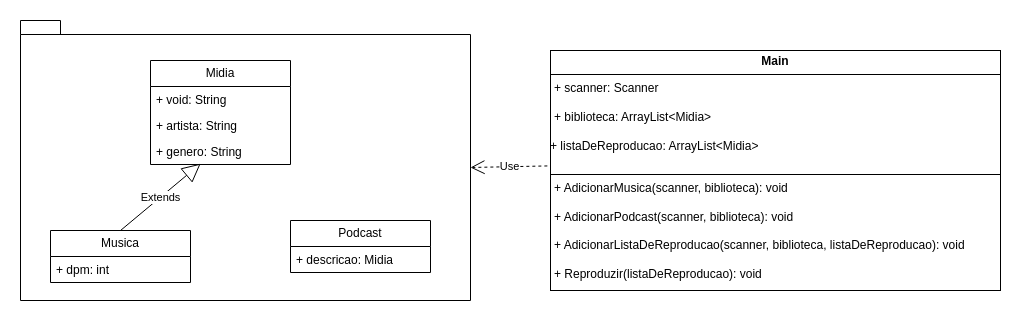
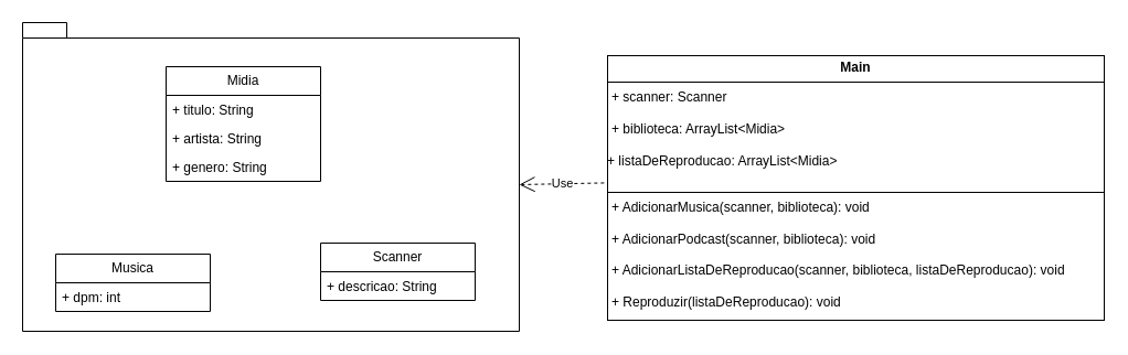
- <mxCell id="4" value="+ void: String" style="text;strokeColor=none;fillColor=none;align=left;verticalAlign=top;spacingLeft=4;spacingRight=4;overflow=hidden;rotatable=0;points=[[0,0.5],[1,0.5]];portConstraint=eastwest;whiteSpace=wrap;html=1;" vertex="1" parent="3"><mxGeometry y="26" width="140" height="26" as="geometry" /></mxCell>
+ <mxCell id="4" value="+ titulo: String" style="text;strokeColor=none;fillColor=none;align=left;verticalAlign=top;spacingLeft=4;spacingRight=4;overflow=hidden;rotatable=0;points=[[0,0.5],[1,0.5]];portConstraint=eastwest;whiteSpace=wrap;html=1;" vertex="1" parent="3"><mxGeometry y="26" width="140" height="26" as="geometry" /></mxCell>
- <mxCell id="11" value="Extends" style="endArrow=block;endSize=16;endFill=0;html=1;rounded=0;exitX=0.5;exitY=0;exitDx=0;exitDy=0;entryX=0.358;entryY=0.968;entryDx=0;entryDy=0;entryPerimeter=0;" edge="1" parent="1" source="7" target="6"><mxGeometry width="160" relative="1" as="geometry"><mxPoint x="120" y="190" as="sourcePoint" /><mxPoint x="280" y="190" as="targetPoint" /></mxGeometry></mxCell>
- <mxCell id="9" value="Podcast" style="swimlane;fontStyle=0;childLayout=stackLayout;horizontal=1;startSize=26;fillColor=none;horizontalStack=0;resizeParent=1;resizeParentMax=0;resizeLast=0;collapsible=1;marginBottom=0;whiteSpace=wrap;html=1;" vertex="1" parent="1"><mxGeometry x="290" y="220" width="140" height="52" as="geometry" /></mxCell>
+ <mxCell id="9" value="Scanner" style="swimlane;fontStyle=0;childLayout=stackLayout;horizontal=1;startSize=26;fillColor=none;horizontalStack=0;resizeParent=1;resizeParentMax=0;resizeLast=0;collapsible=1;marginBottom=0;whiteSpace=wrap;html=1;" vertex="1" parent="1"><mxGeometry x="290" y="220" width="140" height="52" as="geometry" /></mxCell>
- <mxCell id="10" value="+ descricao: Midia" style="text;strokeColor=none;fillColor=none;align=left;verticalAlign=top;spacingLeft=4;spacingRight=4;overflow=hidden;rotatable=0;points=[[0,0.5],[1,0.5]];portConstraint=eastwest;whiteSpace=wrap;html=1;" vertex="1" parent="9"><mxGeometry y="26" width="140" height="26" as="geometry" /></mxCell>
+ <mxCell id="10" value="+ descricao: String" style="text;strokeColor=none;fillColor=none;align=left;verticalAlign=top;spacingLeft=4;spacingRight=4;overflow=hidden;rotatable=0;points=[[0,0.5],[1,0.5]];portConstraint=eastwest;whiteSpace=wrap;html=1;" vertex="1" parent="9"><mxGeometry y="26" width="140" height="26" as="geometry" /></mxCell>
